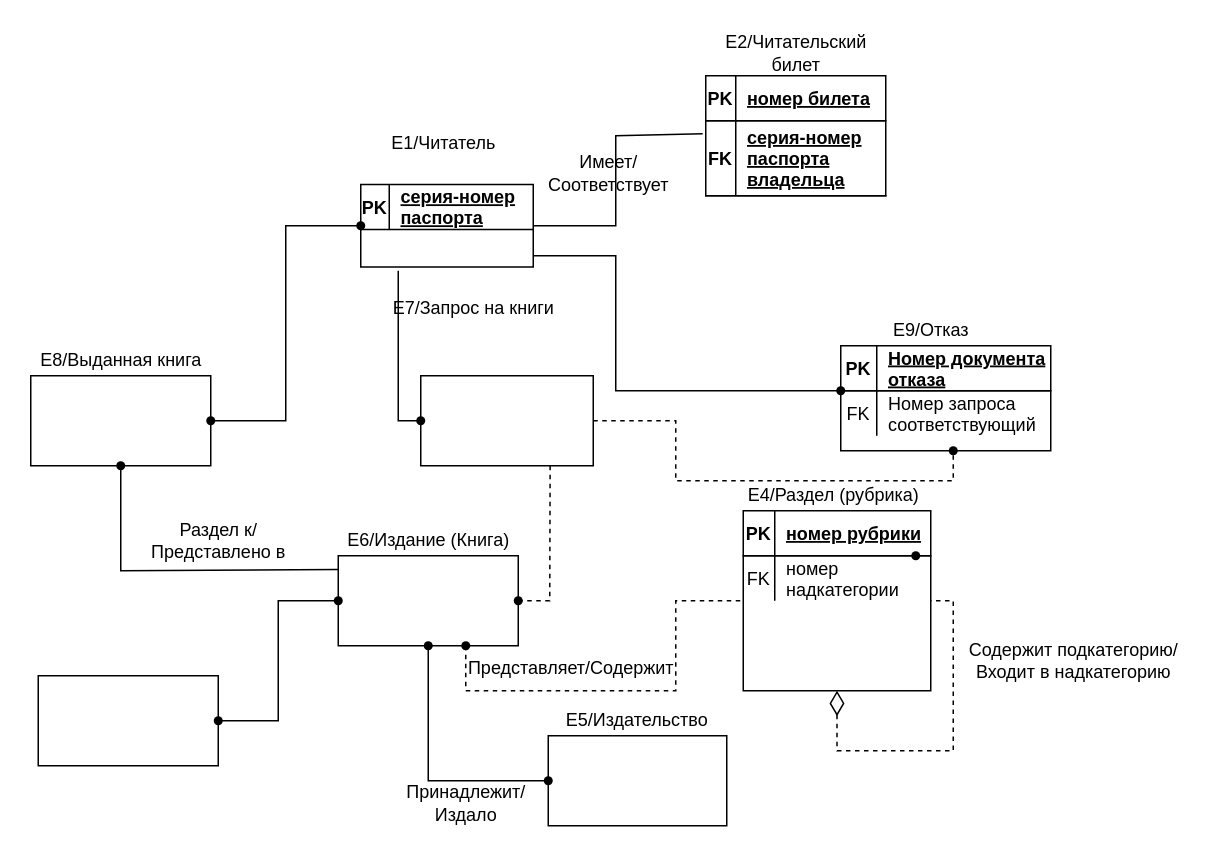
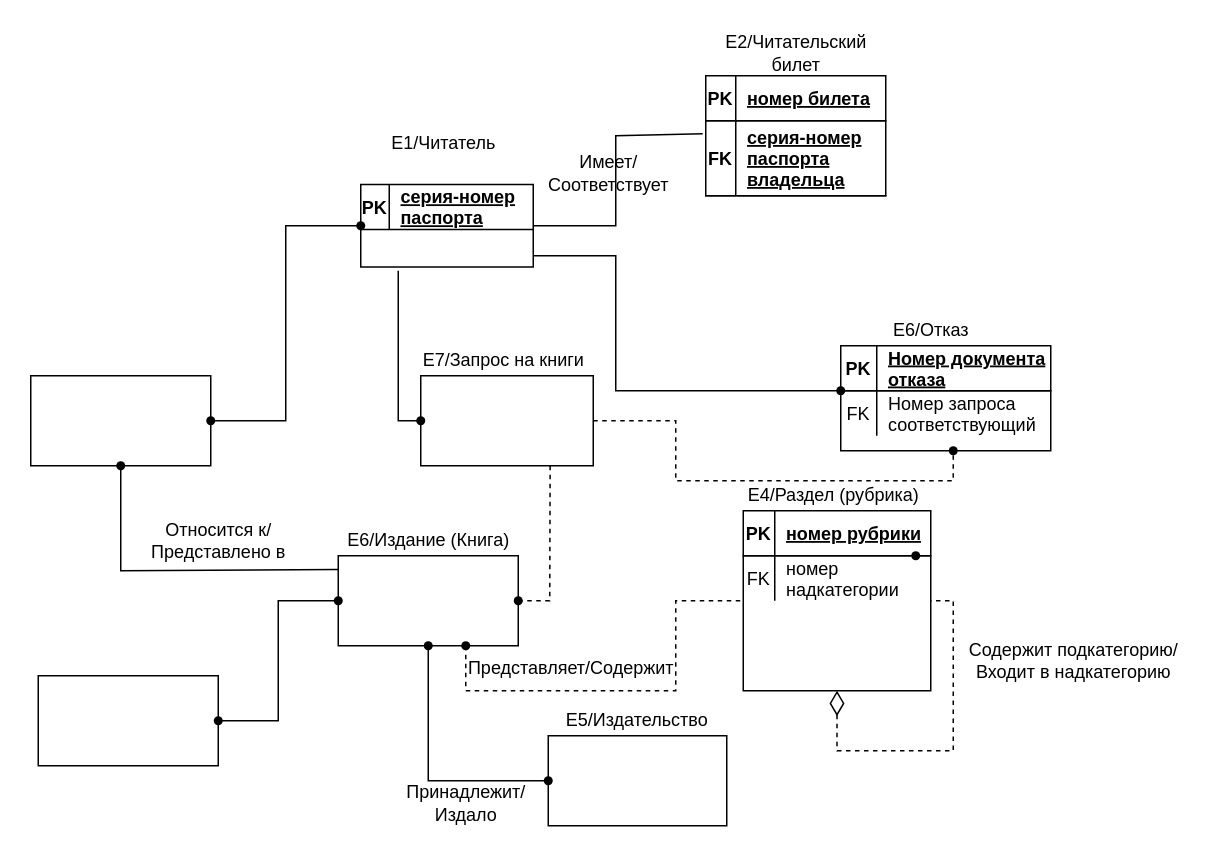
- <mxCell id="20" value="E7/Запрос на книги" style="text;html=1;align=center;verticalAlign=middle;resizable=0;points=[];autosize=1;strokeColor=none;fillColor=none;" parent="1" vertex="1"><mxGeometry x="255" y="195" width="120" height="20" as="geometry" /></mxCell>
+ <mxCell id="20" value="E7/Запрос на книги" style="text;html=1;align=center;verticalAlign=middle;resizable=0;points=[];autosize=1;strokeColor=none;fillColor=none;" parent="1" vertex="1"><mxGeometry x="275" y="230" width="120" height="20" as="geometry" /></mxCell>
- <mxCell id="30" value="E9/Отказ" style="text;html=1;align=center;verticalAlign=middle;resizable=0;points=[];autosize=1;strokeColor=none;fillColor=none;" parent="1" vertex="1"><mxGeometry x="585" y="210" width="70" height="20" as="geometry" /></mxCell>
+ <mxCell id="30" value="E6/Отказ" style="text;html=1;align=center;verticalAlign=middle;resizable=0;points=[];autosize=1;strokeColor=none;fillColor=none;" parent="1" vertex="1"><mxGeometry x="585" y="210" width="70" height="20" as="geometry" /></mxCell>
- <mxCell id="22" value="E8/Выданная книга" style="text;html=1;align=center;verticalAlign=middle;resizable=0;points=[];autosize=1;strokeColor=none;fillColor=none;" parent="1" vertex="1"><mxGeometry x="20" y="230" width="120" height="20" as="geometry" /></mxCell>
- <mxCell id="61" value="Раздел к/&lt;br&gt;Представлено в" style="text;html=1;align=center;verticalAlign=middle;resizable=0;points=[];autosize=1;strokeColor=none;fillColor=none;" parent="1" vertex="1"><mxGeometry x="90" y="345" width="110" height="30" as="geometry" /></mxCell>
+ <mxCell id="61" value="Относится к/&lt;br&gt;Представлено в" style="text;html=1;align=center;verticalAlign=middle;resizable=0;points=[];autosize=1;strokeColor=none;fillColor=none;" parent="1" vertex="1"><mxGeometry x="90" y="345" width="110" height="30" as="geometry" /></mxCell>
